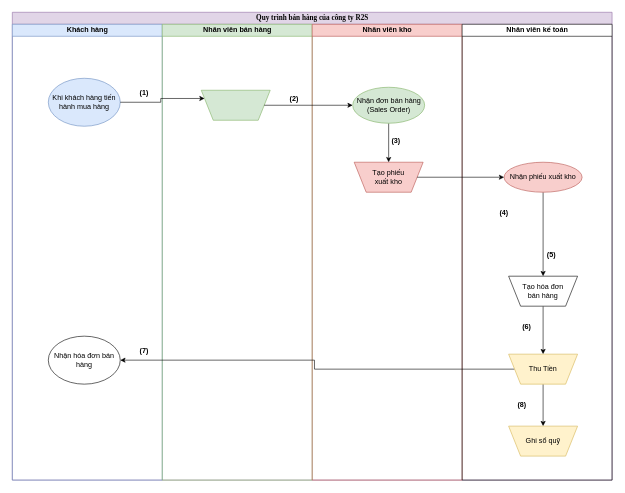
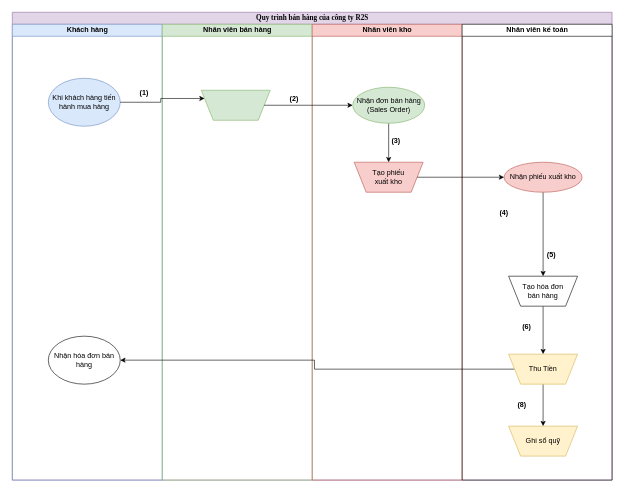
- <mxCell id="7" value="(7)" style="text;html=1;strokeColor=none;fillColor=none;align=center;verticalAlign=middle;whiteSpace=wrap;rounded=0;fontStyle=1" parent="3" vertex="1"><mxGeometry x="190" y="530" width="60" height="30" as="geometry" /></mxCell>
